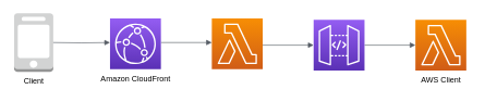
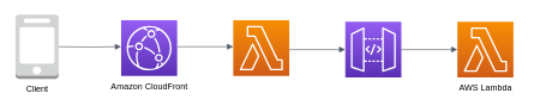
- <mxCell id="13" value="AWS Client" style="text;html=1;align=center;verticalAlign=middle;resizable=0;points=[];autosize=1;strokeColor=none;" parent="1" vertex="1"><mxGeometry x="629" y="113" width="90" height="20" as="geometry" /></mxCell>
+ <mxCell id="13" value="AWS Lambda" style="text;html=1;align=center;verticalAlign=middle;resizable=0;points=[];autosize=1;strokeColor=none;" parent="1" vertex="1"><mxGeometry x="629" y="113" width="90" height="20" as="geometry" /></mxCell>
